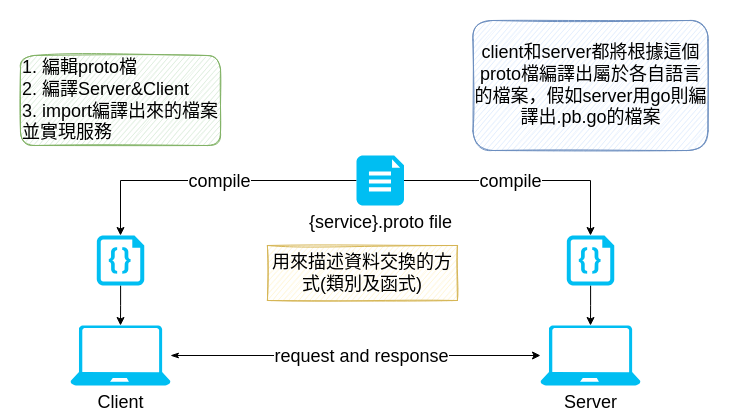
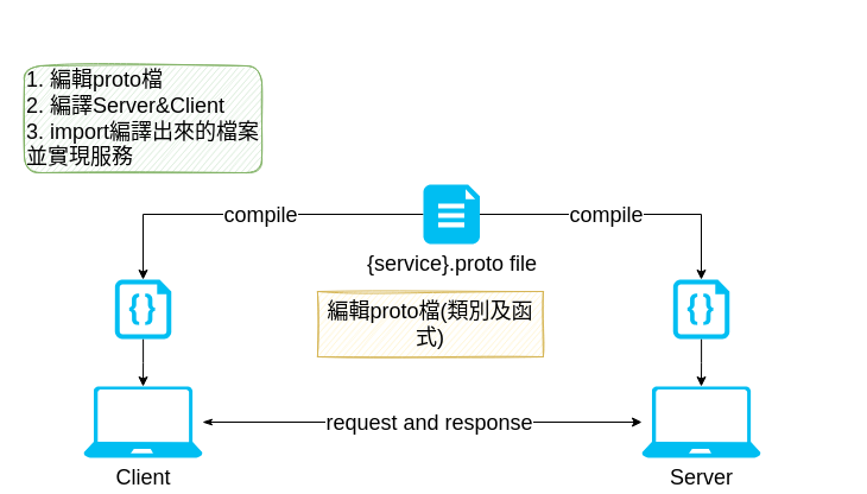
- <mxCell id="16" value="client和server都將根據這個proto檔編譯出屬於各自語言的檔案，假如server用go則編譯出.pb.go的檔案" style="text;html=1;strokeColor=#6c8ebf;fillColor=#dae8fc;align=center;verticalAlign=middle;whiteSpace=wrap;rounded=1;fontSize=18;shadow=0;sketch=1;" vertex="1" parent="1"><mxGeometry x="472.5" y="20" width="235" height="130" as="geometry" /></mxCell>
- <mxCell id="6" value="用來描述資料交換的方式(類別及函式)" style="text;html=1;strokeColor=#d6b656;fillColor=#fff2cc;align=center;verticalAlign=middle;whiteSpace=wrap;rounded=0;fontSize=18;sketch=1;" vertex="1" parent="1"><mxGeometry x="266.92" y="245" width="190" height="55" as="geometry" /></mxCell>
+ <mxCell id="6" value="編輯proto檔(類別及函式)" style="text;html=1;strokeColor=#d6b656;fillColor=#fff2cc;align=center;verticalAlign=middle;whiteSpace=wrap;rounded=0;fontSize=18;sketch=1;" vertex="1" parent="1"><mxGeometry x="266.92" y="245" width="190" height="55" as="geometry" /></mxCell>
